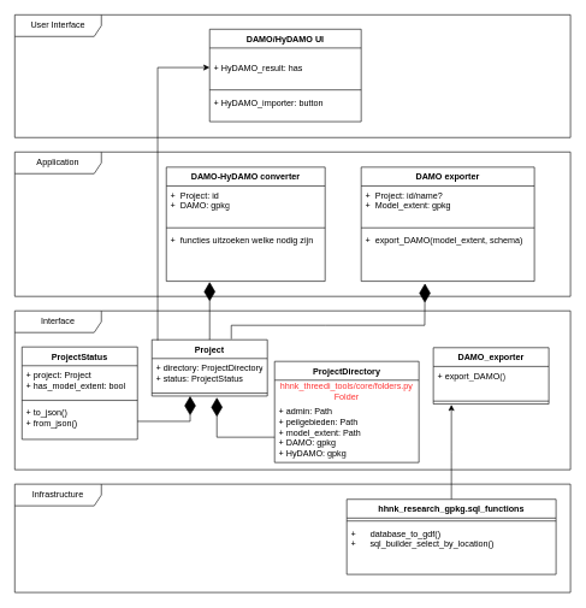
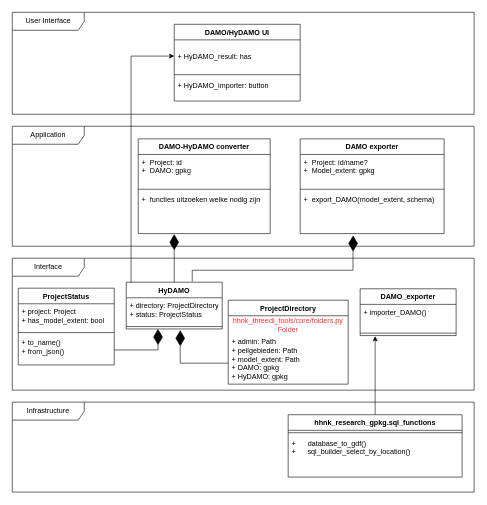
- <mxCell id="18" value="Project" style="swimlane;fontStyle=1;align=center;verticalAlign=top;childLayout=stackLayout;horizontal=1;startSize=26;horizontalStack=0;resizeParent=1;resizeParentMax=0;resizeLast=0;collapsible=1;marginBottom=0;whiteSpace=wrap;html=1;" parent="1" vertex="1"><mxGeometry x="210" y="470" width="160" height="78" as="geometry" /></mxCell>
+ <mxCell id="18" value="HyDAMO" style="swimlane;fontStyle=1;align=center;verticalAlign=top;childLayout=stackLayout;horizontal=1;startSize=26;horizontalStack=0;resizeParent=1;resizeParentMax=0;resizeLast=0;collapsible=1;marginBottom=0;whiteSpace=wrap;html=1;" parent="1" vertex="1"><mxGeometry x="210" y="470" width="160" height="78" as="geometry" /></mxCell>
- <mxCell id="37" value="+ export_DAMO()" style="text;strokeColor=none;fillColor=none;align=left;verticalAlign=top;spacingLeft=4;spacingRight=4;overflow=hidden;rotatable=0;points=[[0,0.5],[1,0.5]];portConstraint=eastwest;whiteSpace=wrap;html=1;" vertex="1" parent="36"><mxGeometry y="26" width="160" height="44" as="geometry" /></mxCell>
+ <mxCell id="37" value="+ importer_DAMO()" style="text;strokeColor=none;fillColor=none;align=left;verticalAlign=top;spacingLeft=4;spacingRight=4;overflow=hidden;rotatable=0;points=[[0,0.5],[1,0.5]];portConstraint=eastwest;whiteSpace=wrap;html=1;" vertex="1" parent="36"><mxGeometry y="26" width="160" height="44" as="geometry" /></mxCell>
- <mxCell id="17" value="+ to_json()&lt;div&gt;+ from_json()&lt;/div&gt;" style="text;strokeColor=none;fillColor=none;align=left;verticalAlign=top;spacingLeft=4;spacingRight=4;overflow=hidden;rotatable=0;points=[[0,0.5],[1,0.5]];portConstraint=eastwest;whiteSpace=wrap;html=1;" parent="14" vertex="1"><mxGeometry y="78" width="160" height="50" as="geometry" /></mxCell>
+ <mxCell id="17" value="+ to_name()&lt;div&gt;+ from_json()&lt;/div&gt;" style="text;strokeColor=none;fillColor=none;align=left;verticalAlign=top;spacingLeft=4;spacingRight=4;overflow=hidden;rotatable=0;points=[[0,0.5],[1,0.5]];portConstraint=eastwest;whiteSpace=wrap;html=1;" parent="14" vertex="1"><mxGeometry y="78" width="160" height="50" as="geometry" /></mxCell>
